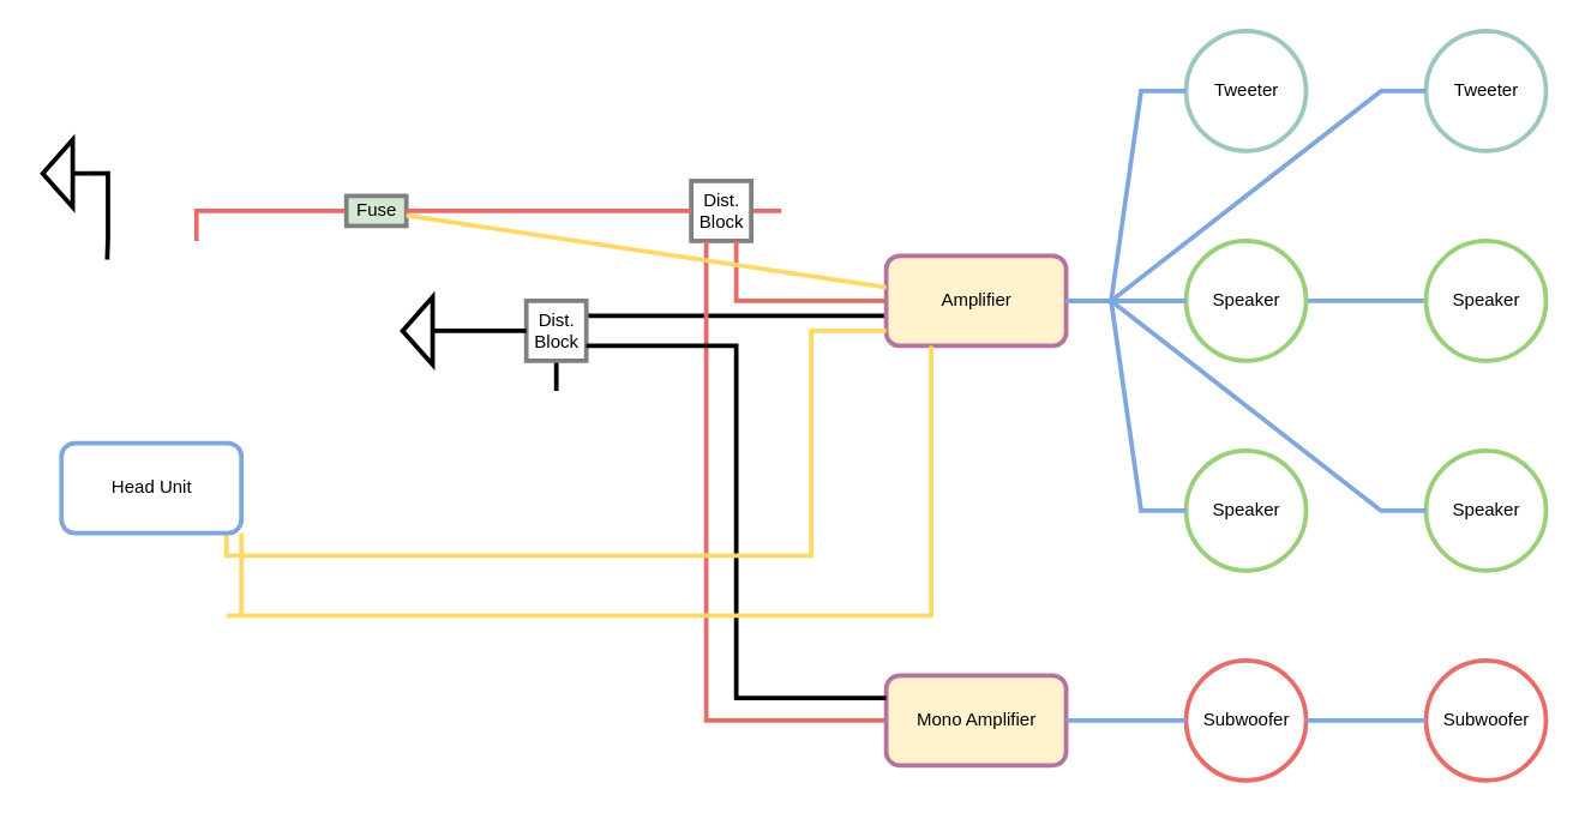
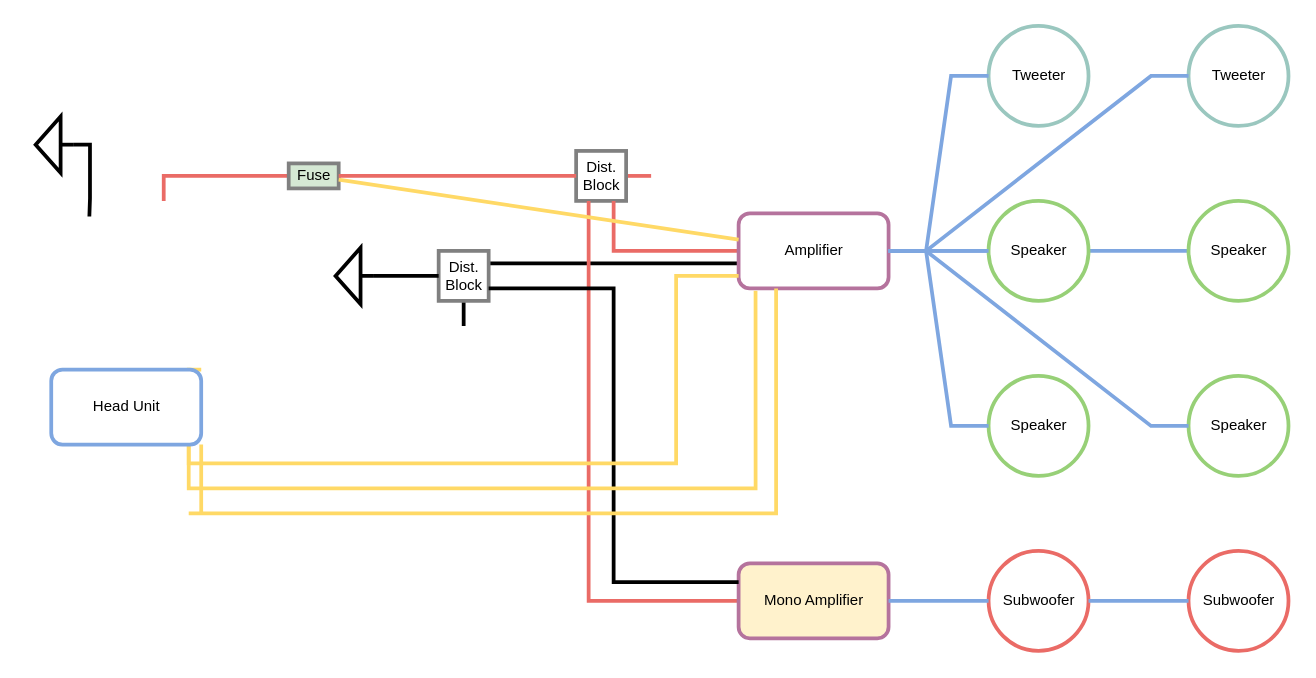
- <mxCell id="13" value="Amplifier" style="rounded=1;whiteSpace=wrap;html=1;strokeColor=#B5739D;strokeWidth=3;fillColor=#fff2cc;" vertex="1" parent="1"><mxGeometry x="590.5" y="170" width="120" height="60" as="geometry" /></mxCell>
+ <mxCell id="13" value="Amplifier" style="rounded=1;whiteSpace=wrap;html=1;strokeColor=#B5739D;strokeWidth=3;" vertex="1" parent="1"><mxGeometry x="590.5" y="170" width="120" height="60" as="geometry" /></mxCell>
+ <mxCell id="18" style="edgeStyle=orthogonalEdgeStyle;rounded=0;orthogonalLoop=1;jettySize=auto;html=1;entryX=0.113;entryY=1.033;entryDx=0;entryDy=0;strokeColor=#FFD966;strokeWidth=3;endArrow=none;endFill=0;exitX=1;exitY=0;exitDx=0;exitDy=0;entryPerimeter=0;" edge="1" parent="1" source="21" target="13"><mxGeometry relative="1" as="geometry"><mxPoint x="160.5" y="380" as="sourcePoint" /><Array as="points"><mxPoint x="150.5" y="390" /><mxPoint x="604.5" y="390" /></Array></mxGeometry></mxCell>
